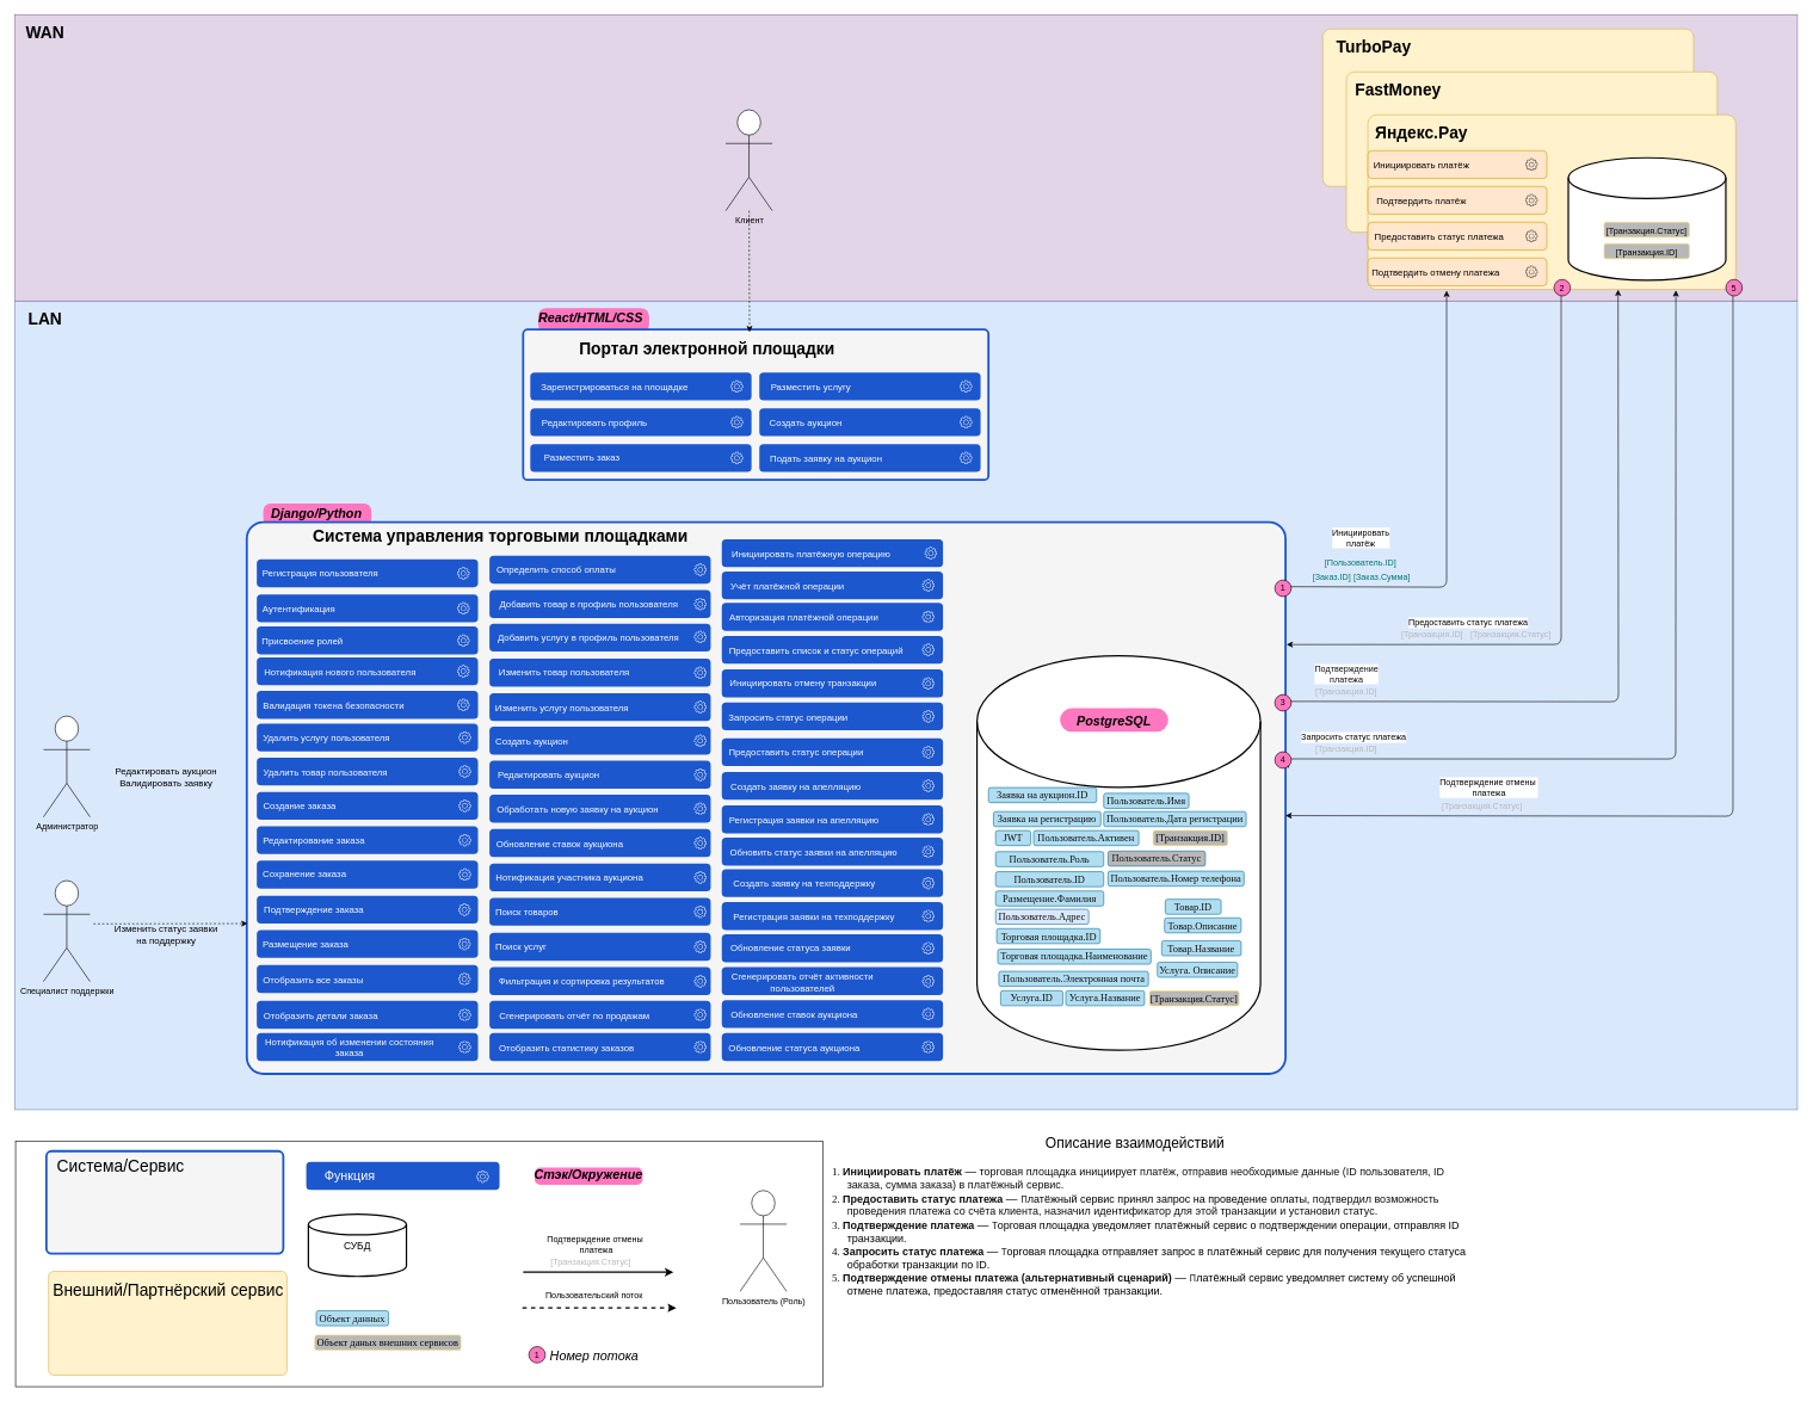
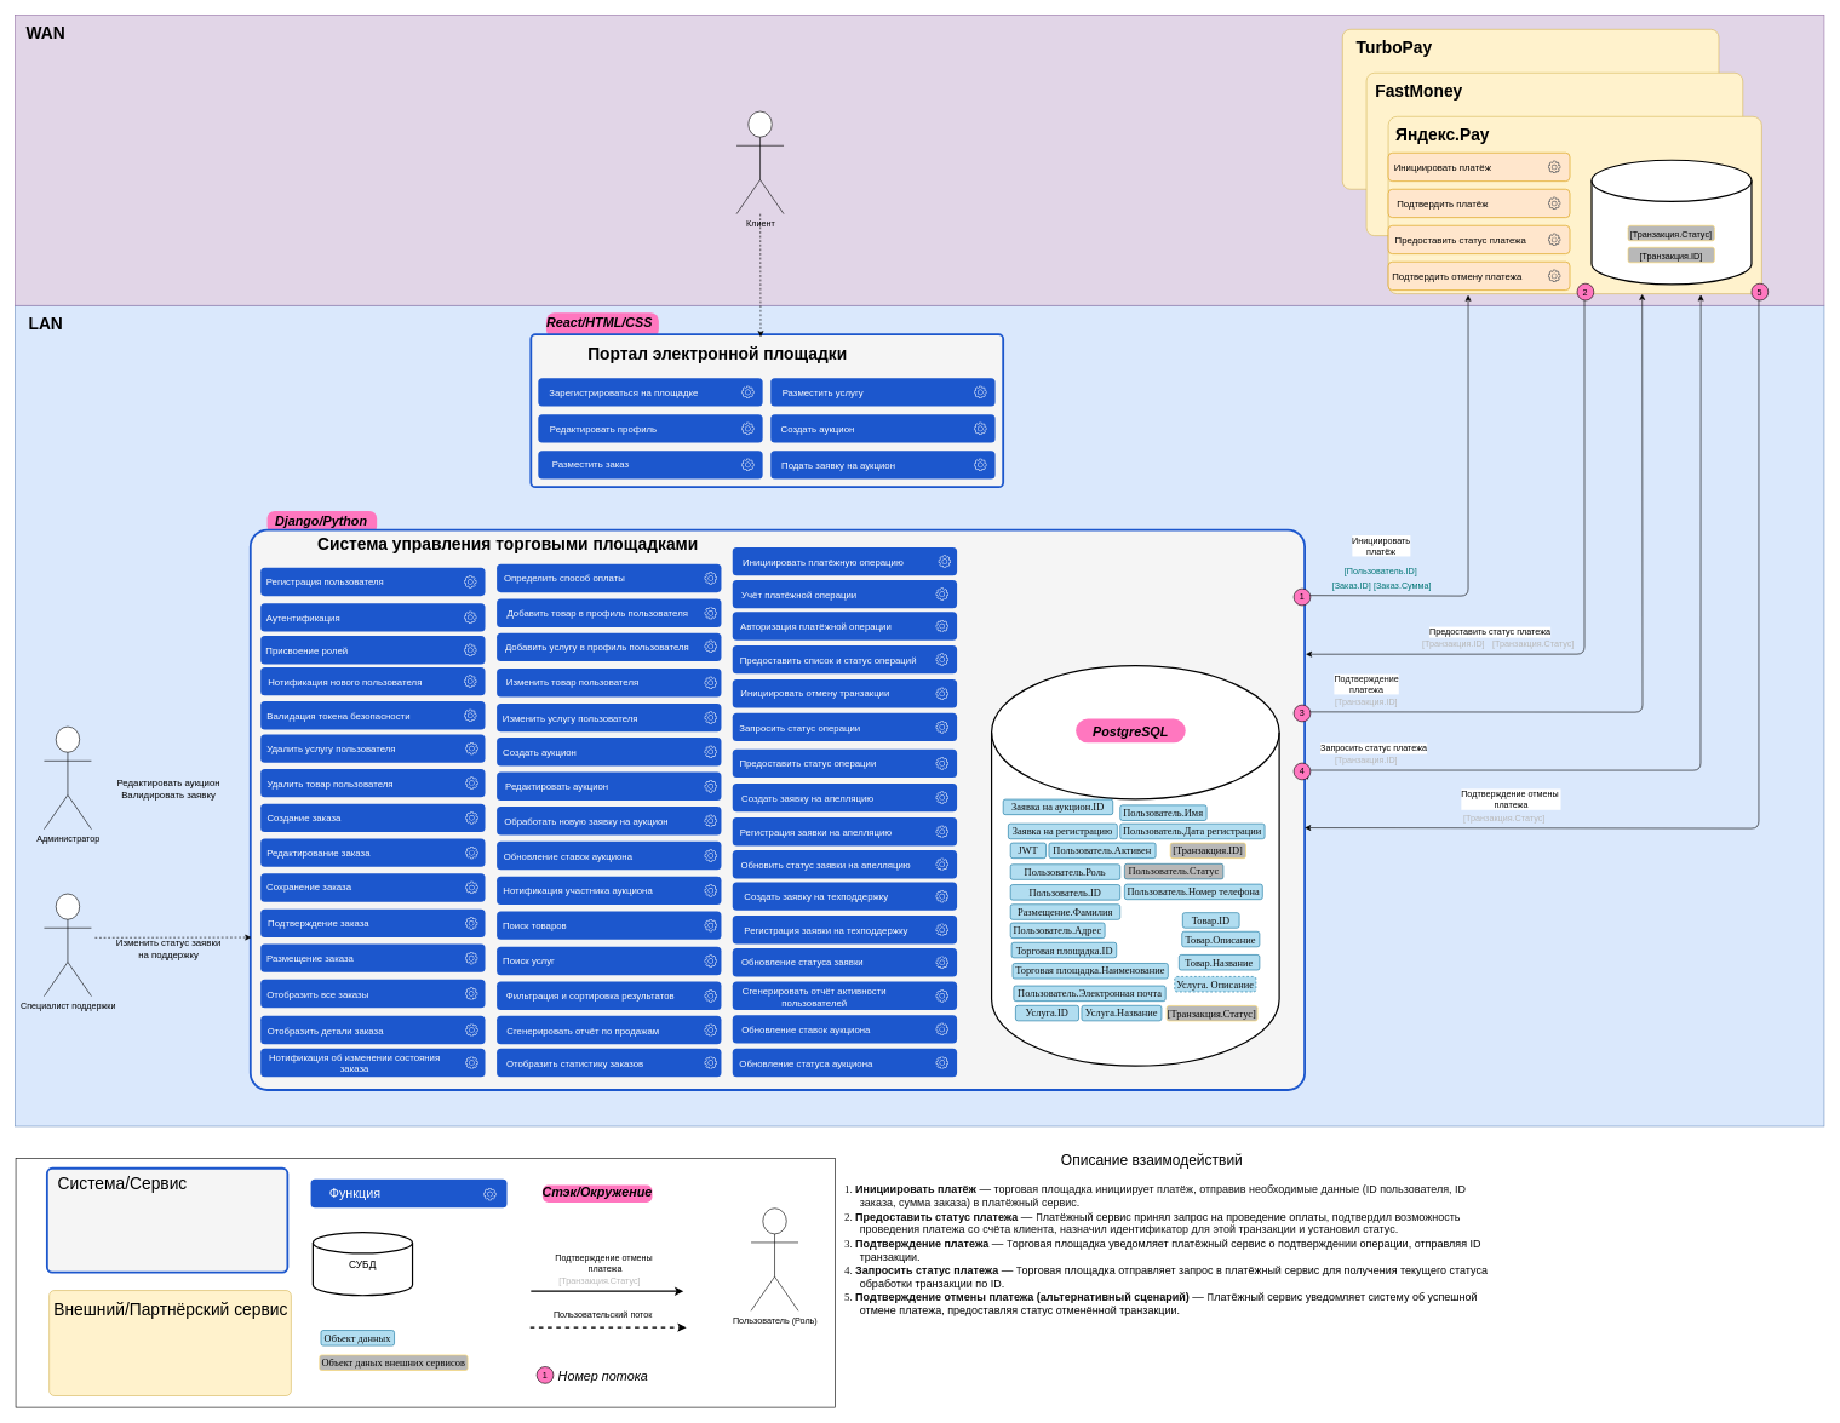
- <mxCell id="30" value="&lt;p style=&quot;margin: 0px 0px 0px 13px; text-indent: -13px; font-variant-numeric: normal; font-variant-east-asian: normal; font-variant-alternates: normal; font-kerning: auto; font-optical-sizing: auto; font-feature-settings: normal; font-variation-settings: normal; font-variant-position: normal; font-stretch: normal; font-size: 14px; line-height: normal; color: rgb(14, 14, 14); text-align: start;&quot; class=&quot;p1&quot;&gt;&lt;font face=&quot;Times New Roman&quot;&gt;Пользователь.Адрес&lt;/font&gt;&lt;/p&gt;" style="rounded=1;whiteSpace=wrap;html=1;fillColor=#dae8fc;strokeColor=#10739e;" parent="1" vertex="1"><mxGeometry x="1390" y="1270" width="130" height="21" as="geometry" /></mxCell>
+ <mxCell id="30" value="&lt;p style=&quot;margin: 0px 0px 0px 13px; text-indent: -13px; font-variant-numeric: normal; font-variant-east-asian: normal; font-variant-alternates: normal; font-kerning: auto; font-optical-sizing: auto; font-feature-settings: normal; font-variation-settings: normal; font-variant-position: normal; font-stretch: normal; font-size: 14px; line-height: normal; color: rgb(14, 14, 14); text-align: start;&quot; class=&quot;p1&quot;&gt;&lt;font face=&quot;Times New Roman&quot;&gt;Пользователь.Адрес&lt;/font&gt;&lt;/p&gt;" style="rounded=1;whiteSpace=wrap;html=1;fillColor=#b1ddf0;strokeColor=#10739e;" parent="1" vertex="1"><mxGeometry x="1390" y="1270" width="130" height="21" as="geometry" /></mxCell>
- <mxCell id="40" value="&lt;p style=&quot;margin: 0px 0px 0px 13px; text-indent: -13px; font-variant-numeric: normal; font-variant-east-asian: normal; font-variant-alternates: normal; font-kerning: auto; font-optical-sizing: auto; font-feature-settings: normal; font-variation-settings: normal; font-variant-position: normal; font-stretch: normal; font-size: 14px; line-height: normal; color: rgb(14, 14, 14); text-align: start;&quot; class=&quot;p1&quot;&gt;&lt;font face=&quot;Times New Roman&quot;&gt;Услуга. Описание&lt;/font&gt;&lt;/p&gt;" style="rounded=1;whiteSpace=wrap;html=1;fillColor=#b1ddf0;strokeColor=#10739e;" parent="1" vertex="1"><mxGeometry x="1616" y="1344" width="112" height="21" as="geometry" /></mxCell>
+ <mxCell id="40" value="&lt;p style=&quot;margin: 0px 0px 0px 13px; text-indent: -13px; font-variant-numeric: normal; font-variant-east-asian: normal; font-variant-alternates: normal; font-kerning: auto; font-optical-sizing: auto; font-feature-settings: normal; font-variation-settings: normal; font-variant-position: normal; font-stretch: normal; font-size: 14px; line-height: normal; color: rgb(14, 14, 14); text-align: start;&quot; class=&quot;p1&quot;&gt;&lt;font face=&quot;Times New Roman&quot;&gt;Услуга. Описание&lt;/font&gt;&lt;/p&gt;" style="rounded=1;whiteSpace=wrap;html=1;fillColor=#b1ddf0;strokeColor=#10739e;dashed=1;" parent="1" vertex="1"><mxGeometry x="1616" y="1344" width="112" height="21" as="geometry" /></mxCell>
